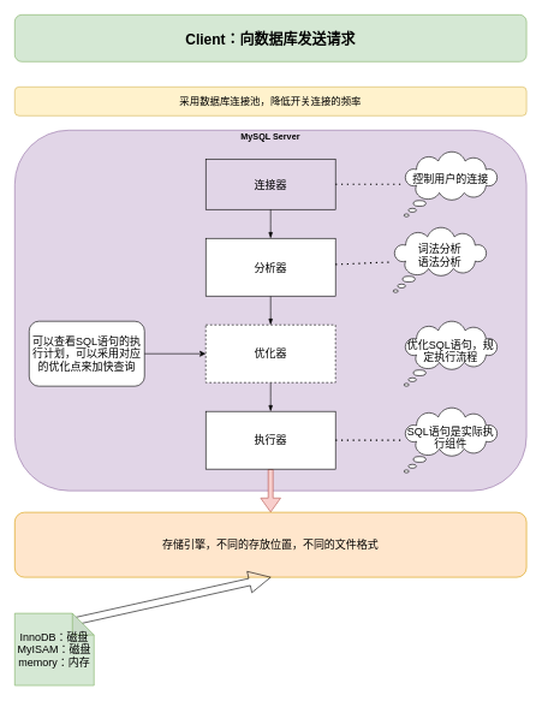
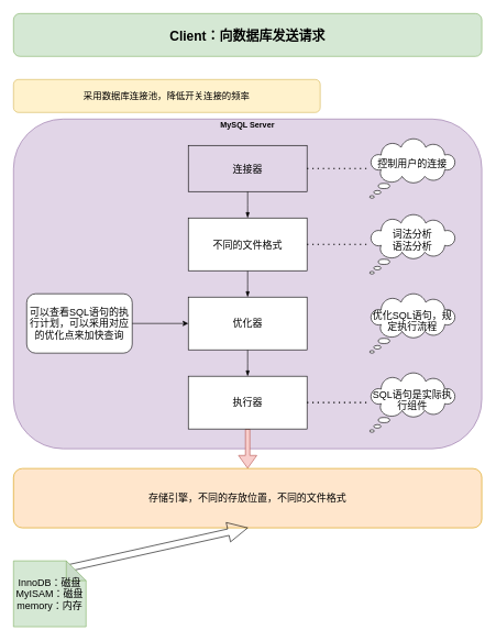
- <mxCell id="3" value="采用数据库连接池，降低开关连接的频率" style="rounded=1;whiteSpace=wrap;html=1;fillColor=#fff2cc;strokeColor=#d6b656;fontSize=14;" vertex="1" parent="1"><mxGeometry x="20" y="120" width="710" height="40" as="geometry" /></mxCell>
+ <mxCell id="3" value="采用数据库连接池，降低开关连接的频率" style="rounded=1;whiteSpace=wrap;html=1;fillColor=#fff2cc;strokeColor=#d6b656;fontSize=14;" vertex="1" parent="1"><mxGeometry x="20" y="120" width="465" height="50" as="geometry" /></mxCell>
- <mxCell id="15" value="词法分析&lt;br&gt;语法分析" style="whiteSpace=wrap;html=1;shape=mxgraph.basic.cloud_callout;fontSize=15;spacingBottom=15;" vertex="1" parent="1"><mxGeometry x="545" y="315" width="130" height="90" as="geometry" /></mxCell>
+ <mxCell id="15" value="词法分析&lt;br&gt;语法分析" style="whiteSpace=wrap;html=1;shape=mxgraph.basic.cloud_callout;fontSize=15;spacingBottom=15;" vertex="1" parent="1"><mxGeometry x="560" y="325" width="130" height="90" as="geometry" /></mxCell>
- <mxCell id="10" value="分析器" style="whiteSpace=wrap;html=1;rounded=0;glass=0;fontSize=15;" vertex="1" parent="1"><mxGeometry x="285" y="330" width="180" height="80" as="geometry" /></mxCell>
+ <mxCell id="10" value="不同的文件格式" style="whiteSpace=wrap;html=1;rounded=0;glass=0;fontSize=15;" vertex="1" parent="1"><mxGeometry x="285" y="330" width="180" height="80" as="geometry" /></mxCell>
- <mxCell id="12" value="优化器" style="whiteSpace=wrap;html=1;rounded=0;glass=0;fontSize=15;dashed=1;" vertex="1" parent="1"><mxGeometry x="285" y="450" width="180" height="80" as="geometry" /></mxCell>
+ <mxCell id="12" value="优化器" style="whiteSpace=wrap;html=1;rounded=0;glass=0;fontSize=15;" vertex="1" parent="1"><mxGeometry x="285" y="450" width="180" height="80" as="geometry" /></mxCell>
